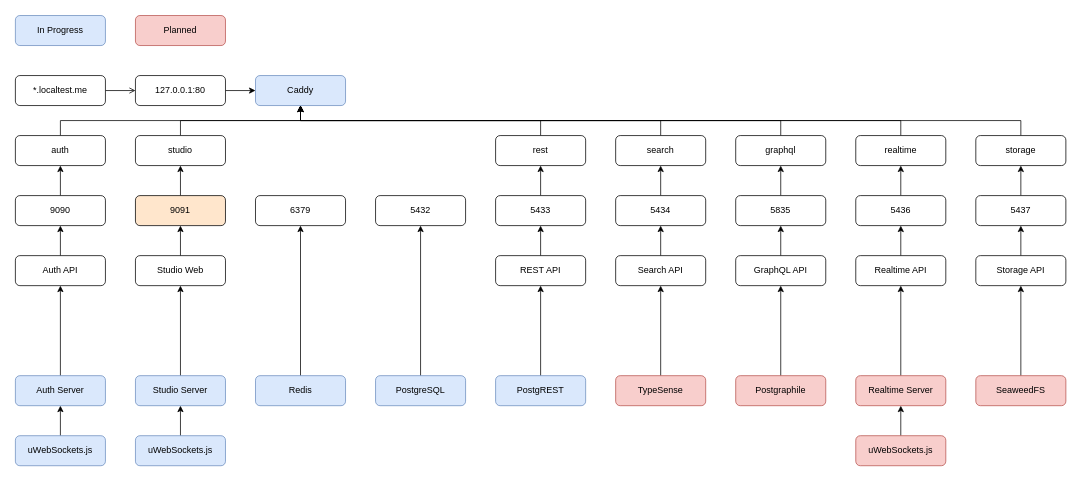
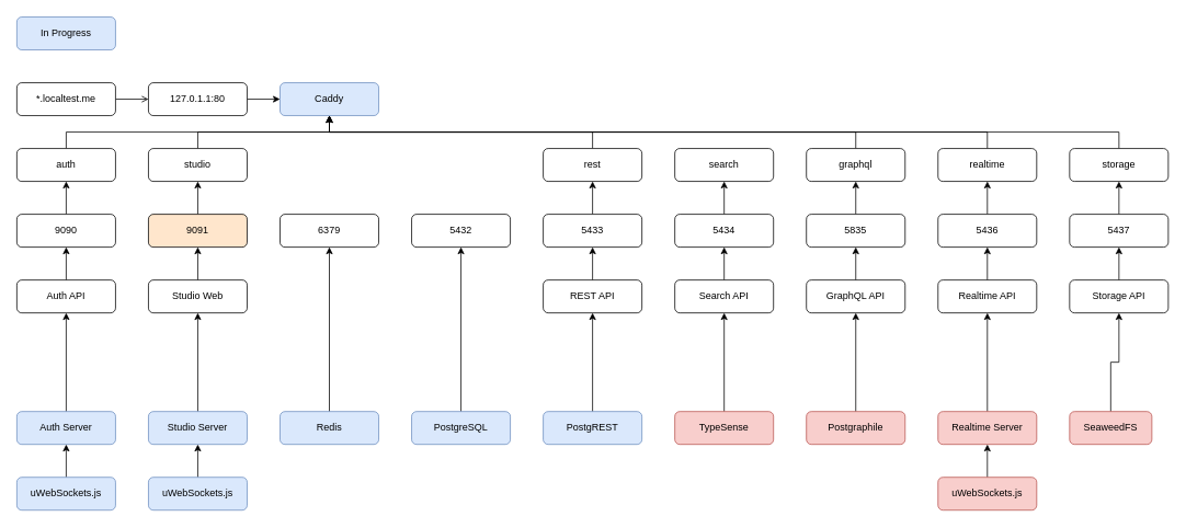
- <mxCell id="76" value="Planned" style="rounded=1;whiteSpace=wrap;html=1;fillColor=#f8cecc;strokeColor=#b85450;" vertex="1" parent="1"><mxGeometry x="180" y="20" width="120" height="40" as="geometry" /></mxCell>
- <mxCell id="52" value="127.0.0.1:80" style="rounded=1;whiteSpace=wrap;html=1;" vertex="1" parent="1"><mxGeometry x="180" y="100" width="120" height="40" as="geometry" /></mxCell>
+ <mxCell id="52" value="127.0.1.1:80" style="rounded=1;whiteSpace=wrap;html=1;" vertex="1" parent="1"><mxGeometry x="180" y="100" width="120" height="40" as="geometry" /></mxCell>
- <mxCell id="67" style="edgeStyle=orthogonalEdgeStyle;rounded=0;orthogonalLoop=1;jettySize=auto;html=1;exitX=0.5;exitY=0;exitDx=0;exitDy=0;entryX=0.5;entryY=1;entryDx=0;entryDy=0;" edge="1" parent="1" source="68" target="22"><mxGeometry relative="1" as="geometry" /></mxCell>
- <mxCell id="15" value="SeaweedFS" style="rounded=1;whiteSpace=wrap;html=1;fillColor=#f8cecc;strokeColor=#b85450;" vertex="1" parent="1"><mxGeometry x="1300" y="500" width="120" height="40" as="geometry" /></mxCell>
+ <mxCell id="15" value="SeaweedFS" style="rounded=1;whiteSpace=wrap;html=1;fillColor=#f8cecc;strokeColor=#b85450;" vertex="1" parent="1"><mxGeometry x="1300" y="500" width="100" height="40" as="geometry" /></mxCell>
